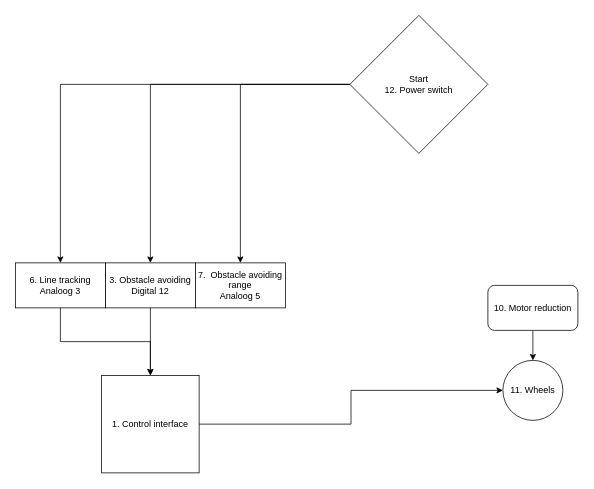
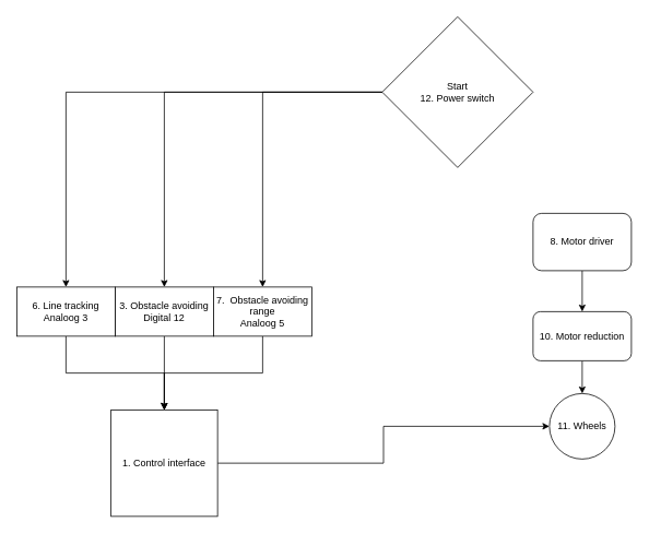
+ <mxCell id="16" value="8. Motor driver" style="rounded=1;whiteSpace=wrap;html=1;" vertex="1" parent="1"><mxGeometry x="650" y="260" width="120" height="70" as="geometry" /></mxCell>
+ <mxCell id="15" style="edgeStyle=orthogonalEdgeStyle;rounded=0;orthogonalLoop=1;jettySize=auto;html=1;" edge="1" parent="1" source="16" target="10"><mxGeometry relative="1" as="geometry" /></mxCell>
+ <mxCell id="7" style="edgeStyle=orthogonalEdgeStyle;rounded=0;orthogonalLoop=1;jettySize=auto;html=1;entryX=0.5;entryY=0;entryDx=0;entryDy=0;" edge="1" parent="1" source="8" target="18"><mxGeometry relative="1" as="geometry" /></mxCell>
